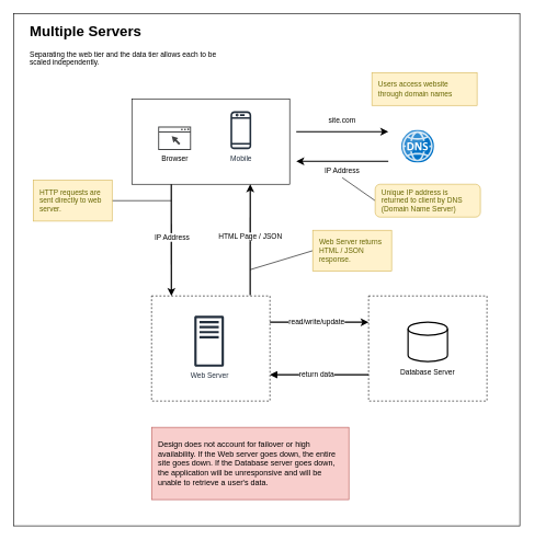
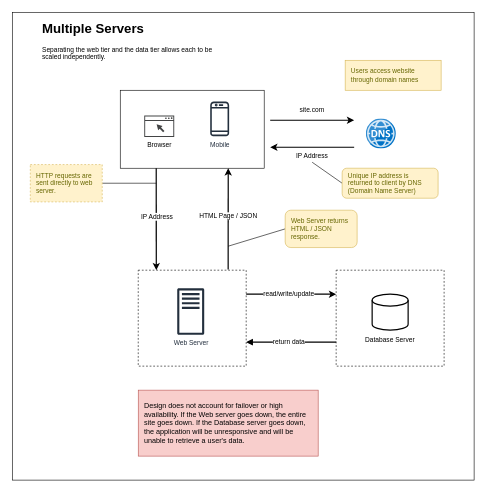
- <mxCell id="24" value="&lt;h1&gt;Multiple Servers&lt;/h1&gt;&lt;p&gt;Separating the web tier and the data tier allows each to be scaled independently.&lt;/p&gt;" style="text;html=1;strokeColor=none;fillColor=none;spacing=5;spacingTop=-20;whiteSpace=wrap;overflow=hidden;rounded=0;fontSize=11;" parent="1" vertex="1"><mxGeometry x="40" y="30" width="300" height="90" as="geometry" /></mxCell>
+ <mxCell id="24" value="&lt;h1&gt;Multiple Servers&lt;/h1&gt;&lt;p&gt;Separating the web tier and the data tier allows each to be scaled independently.&lt;/p&gt;" style="text;html=1;strokeColor=none;fillColor=none;spacing=5;spacingTop=-20;whiteSpace=wrap;overflow=hidden;rounded=0;fontSize=11;" parent="1" vertex="1"><mxGeometry x="65" y="30" width="300" height="90" as="geometry" /></mxCell>
- <mxCell id="19" value="&lt;span style=&quot;color: rgb(102, 102, 0);&quot;&gt;Users access website through domain names&lt;/span&gt;" style="rounded=0;whiteSpace=wrap;html=1;fontSize=11;fillColor=#fff2cc;strokeColor=#d6b656;align=left;spacing=10;" parent="1" vertex="1"><mxGeometry x="565" y="110" width="160" height="50" as="geometry" /></mxCell>
+ <mxCell id="19" value="&lt;span style=&quot;color: rgb(102, 102, 0);&quot;&gt;Users access website through domain names&lt;/span&gt;" style="rounded=0;whiteSpace=wrap;html=1;fontSize=11;fillColor=#fff2cc;strokeColor=#d6b656;align=left;spacing=10;" parent="1" vertex="1"><mxGeometry x="575" y="100" width="160" height="50" as="geometry" /></mxCell>
- <mxCell id="22" value="&lt;span style=&quot;color: rgb(102, 102, 0);&quot;&gt;HTTP requests are sent directly to web server.&lt;/span&gt;" style="rounded=0;whiteSpace=wrap;html=1;fontSize=11;fillColor=#fff2cc;strokeColor=#d6b656;align=left;spacing=10;" parent="1" vertex="1"><mxGeometry x="50" y="273.88" width="120" height="62.25" as="geometry" /></mxCell>
+ <mxCell id="22" value="&lt;span style=&quot;color: rgb(102, 102, 0);&quot;&gt;HTTP requests are sent directly to web server.&lt;/span&gt;" style="rounded=0;whiteSpace=wrap;html=1;fontSize=11;fillColor=#fff2cc;strokeColor=#d6b656;align=left;spacing=10;dashed=1;" parent="1" vertex="1"><mxGeometry x="50" y="273.88" width="120" height="62.25" as="geometry" /></mxCell>
- <mxCell id="23" value="&lt;span style=&quot;color: rgb(102, 102, 0);&quot;&gt;Web Server returns HTML / JSON response.&lt;/span&gt;" style="rounded=0;whiteSpace=wrap;html=1;fontSize=11;fillColor=#fff2cc;strokeColor=#d6b656;align=left;spacing=10;" parent="1" vertex="1"><mxGeometry x="475" y="350" width="120" height="62.25" as="geometry" /></mxCell>
+ <mxCell id="23" value="&lt;span style=&quot;color: rgb(102, 102, 0);&quot;&gt;Web Server returns HTML / JSON response.&lt;/span&gt;" style="whiteSpace=wrap;html=1;fontSize=11;fillColor=#fff2cc;strokeColor=#d6b656;align=left;spacing=10;rounded=1;" parent="1" vertex="1"><mxGeometry x="475" y="350" width="120" height="62.25" as="geometry" /></mxCell>
